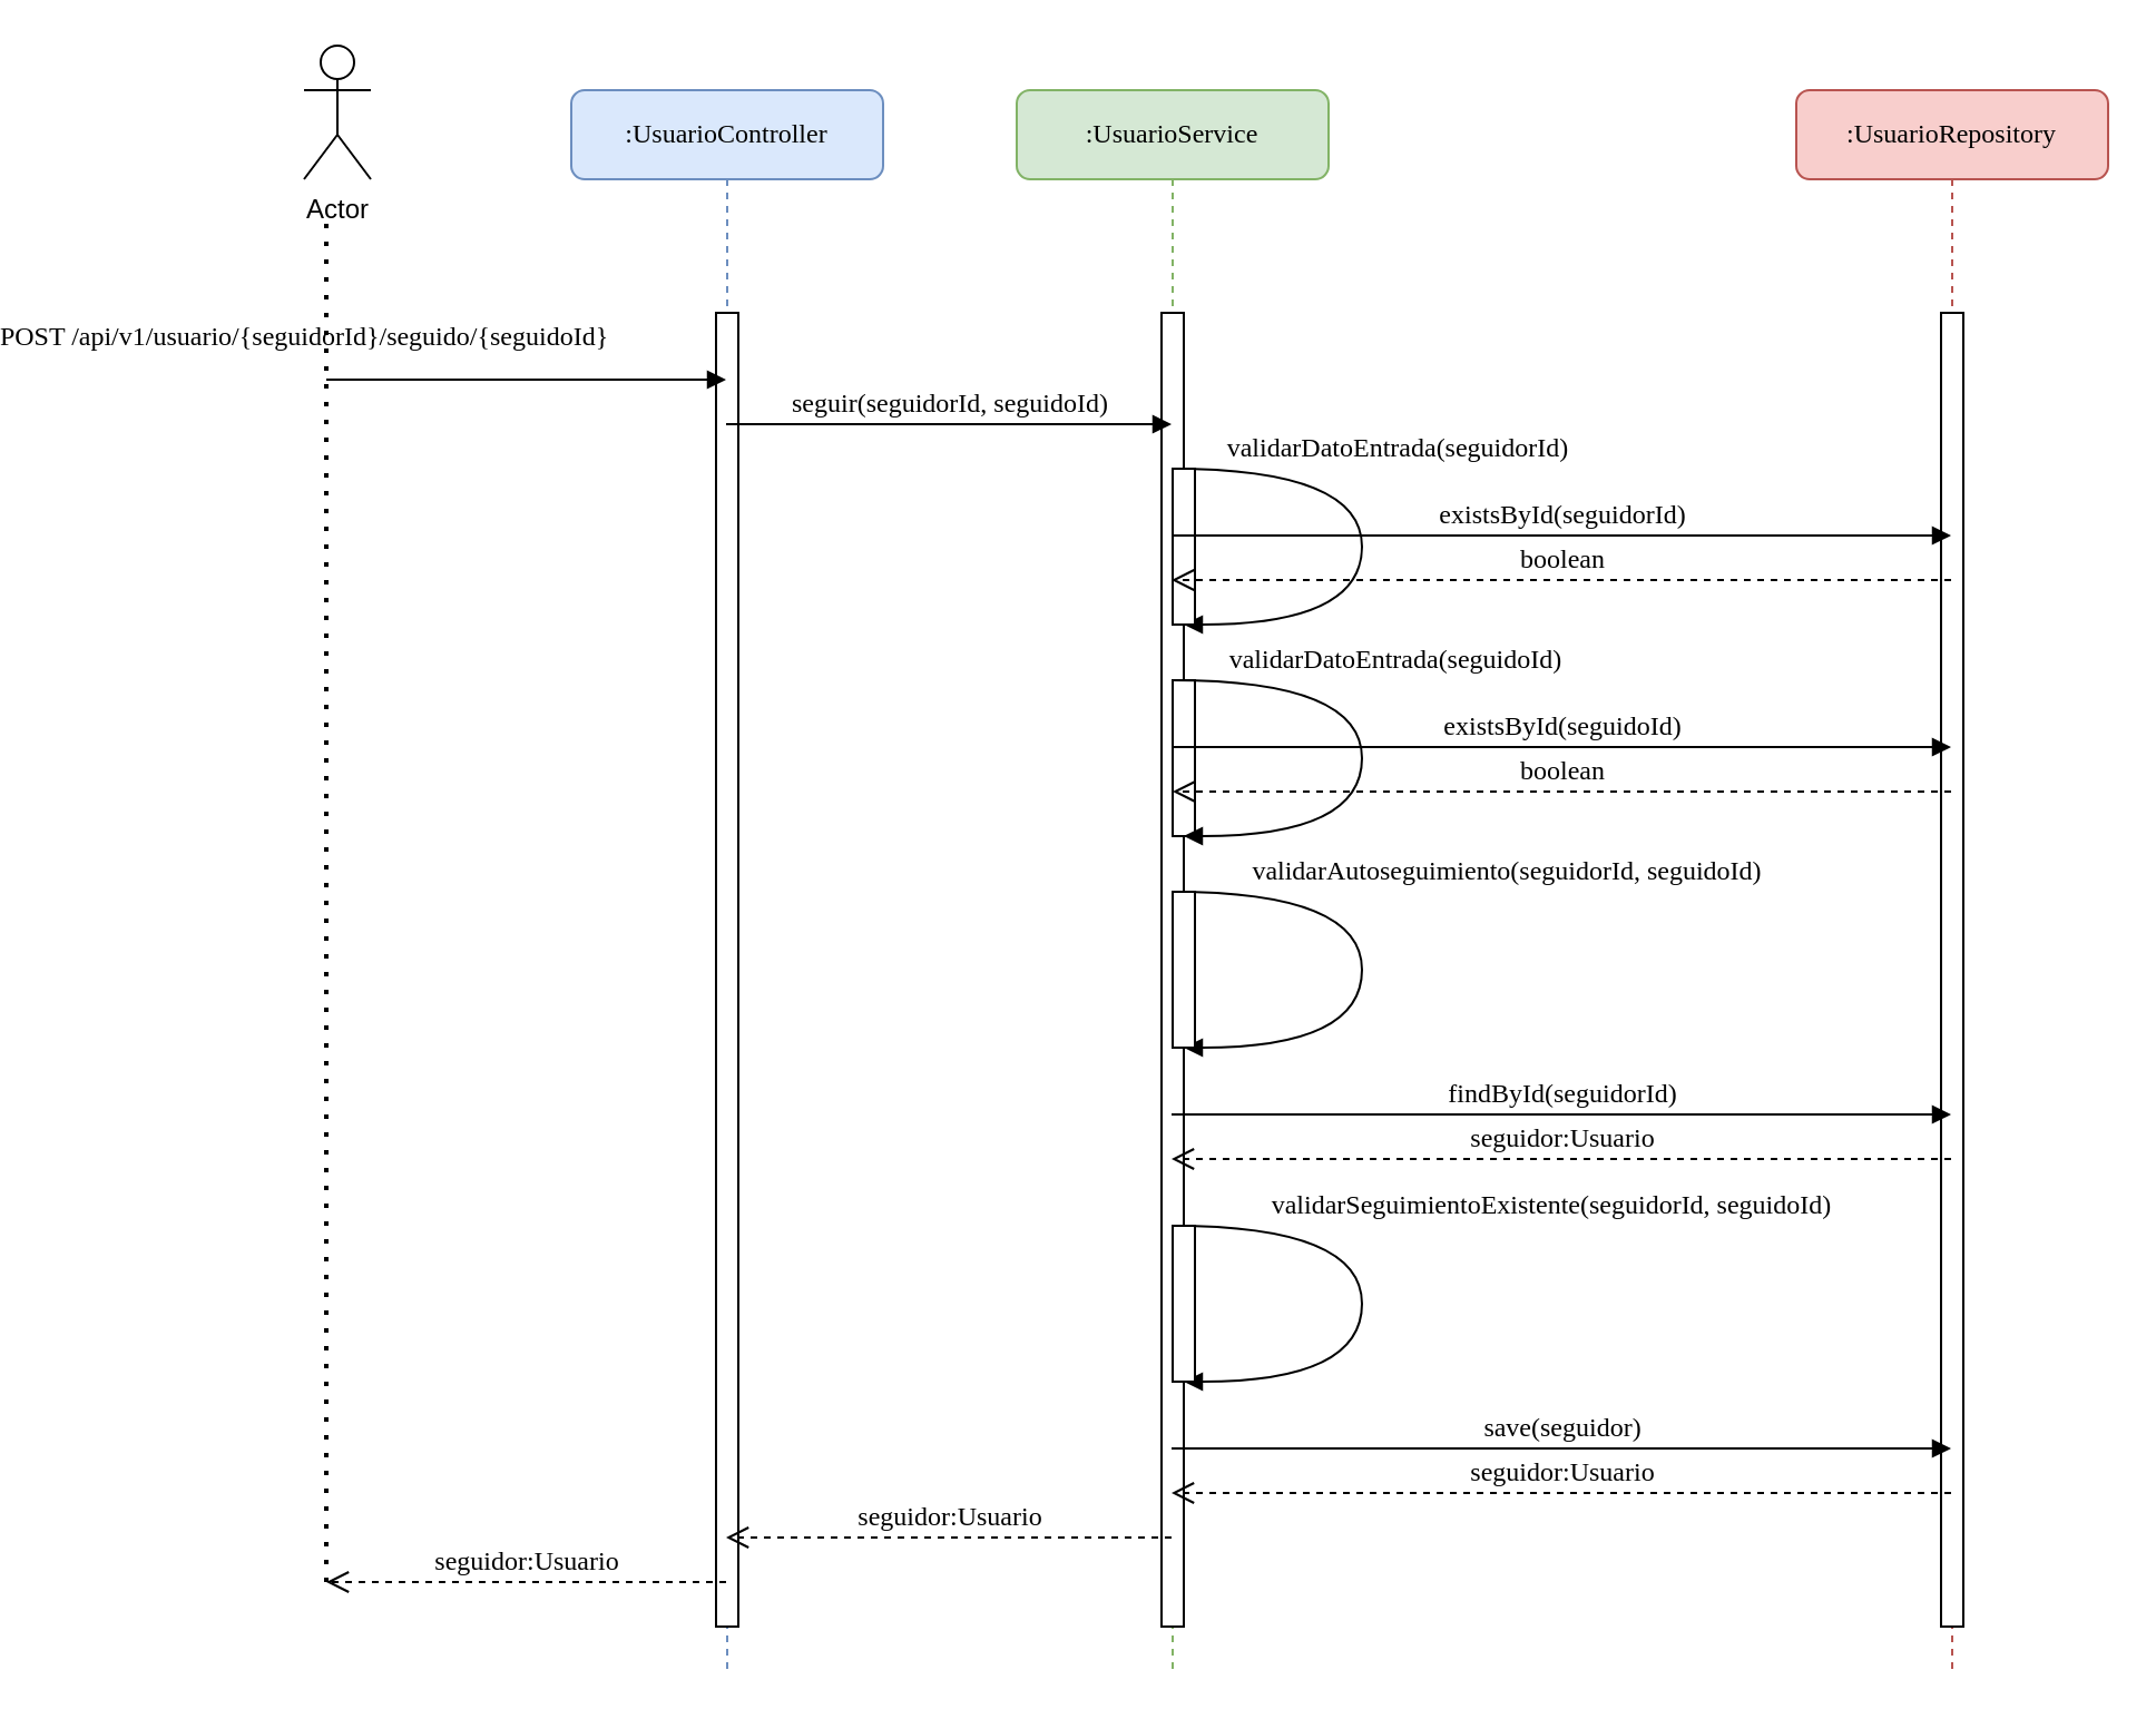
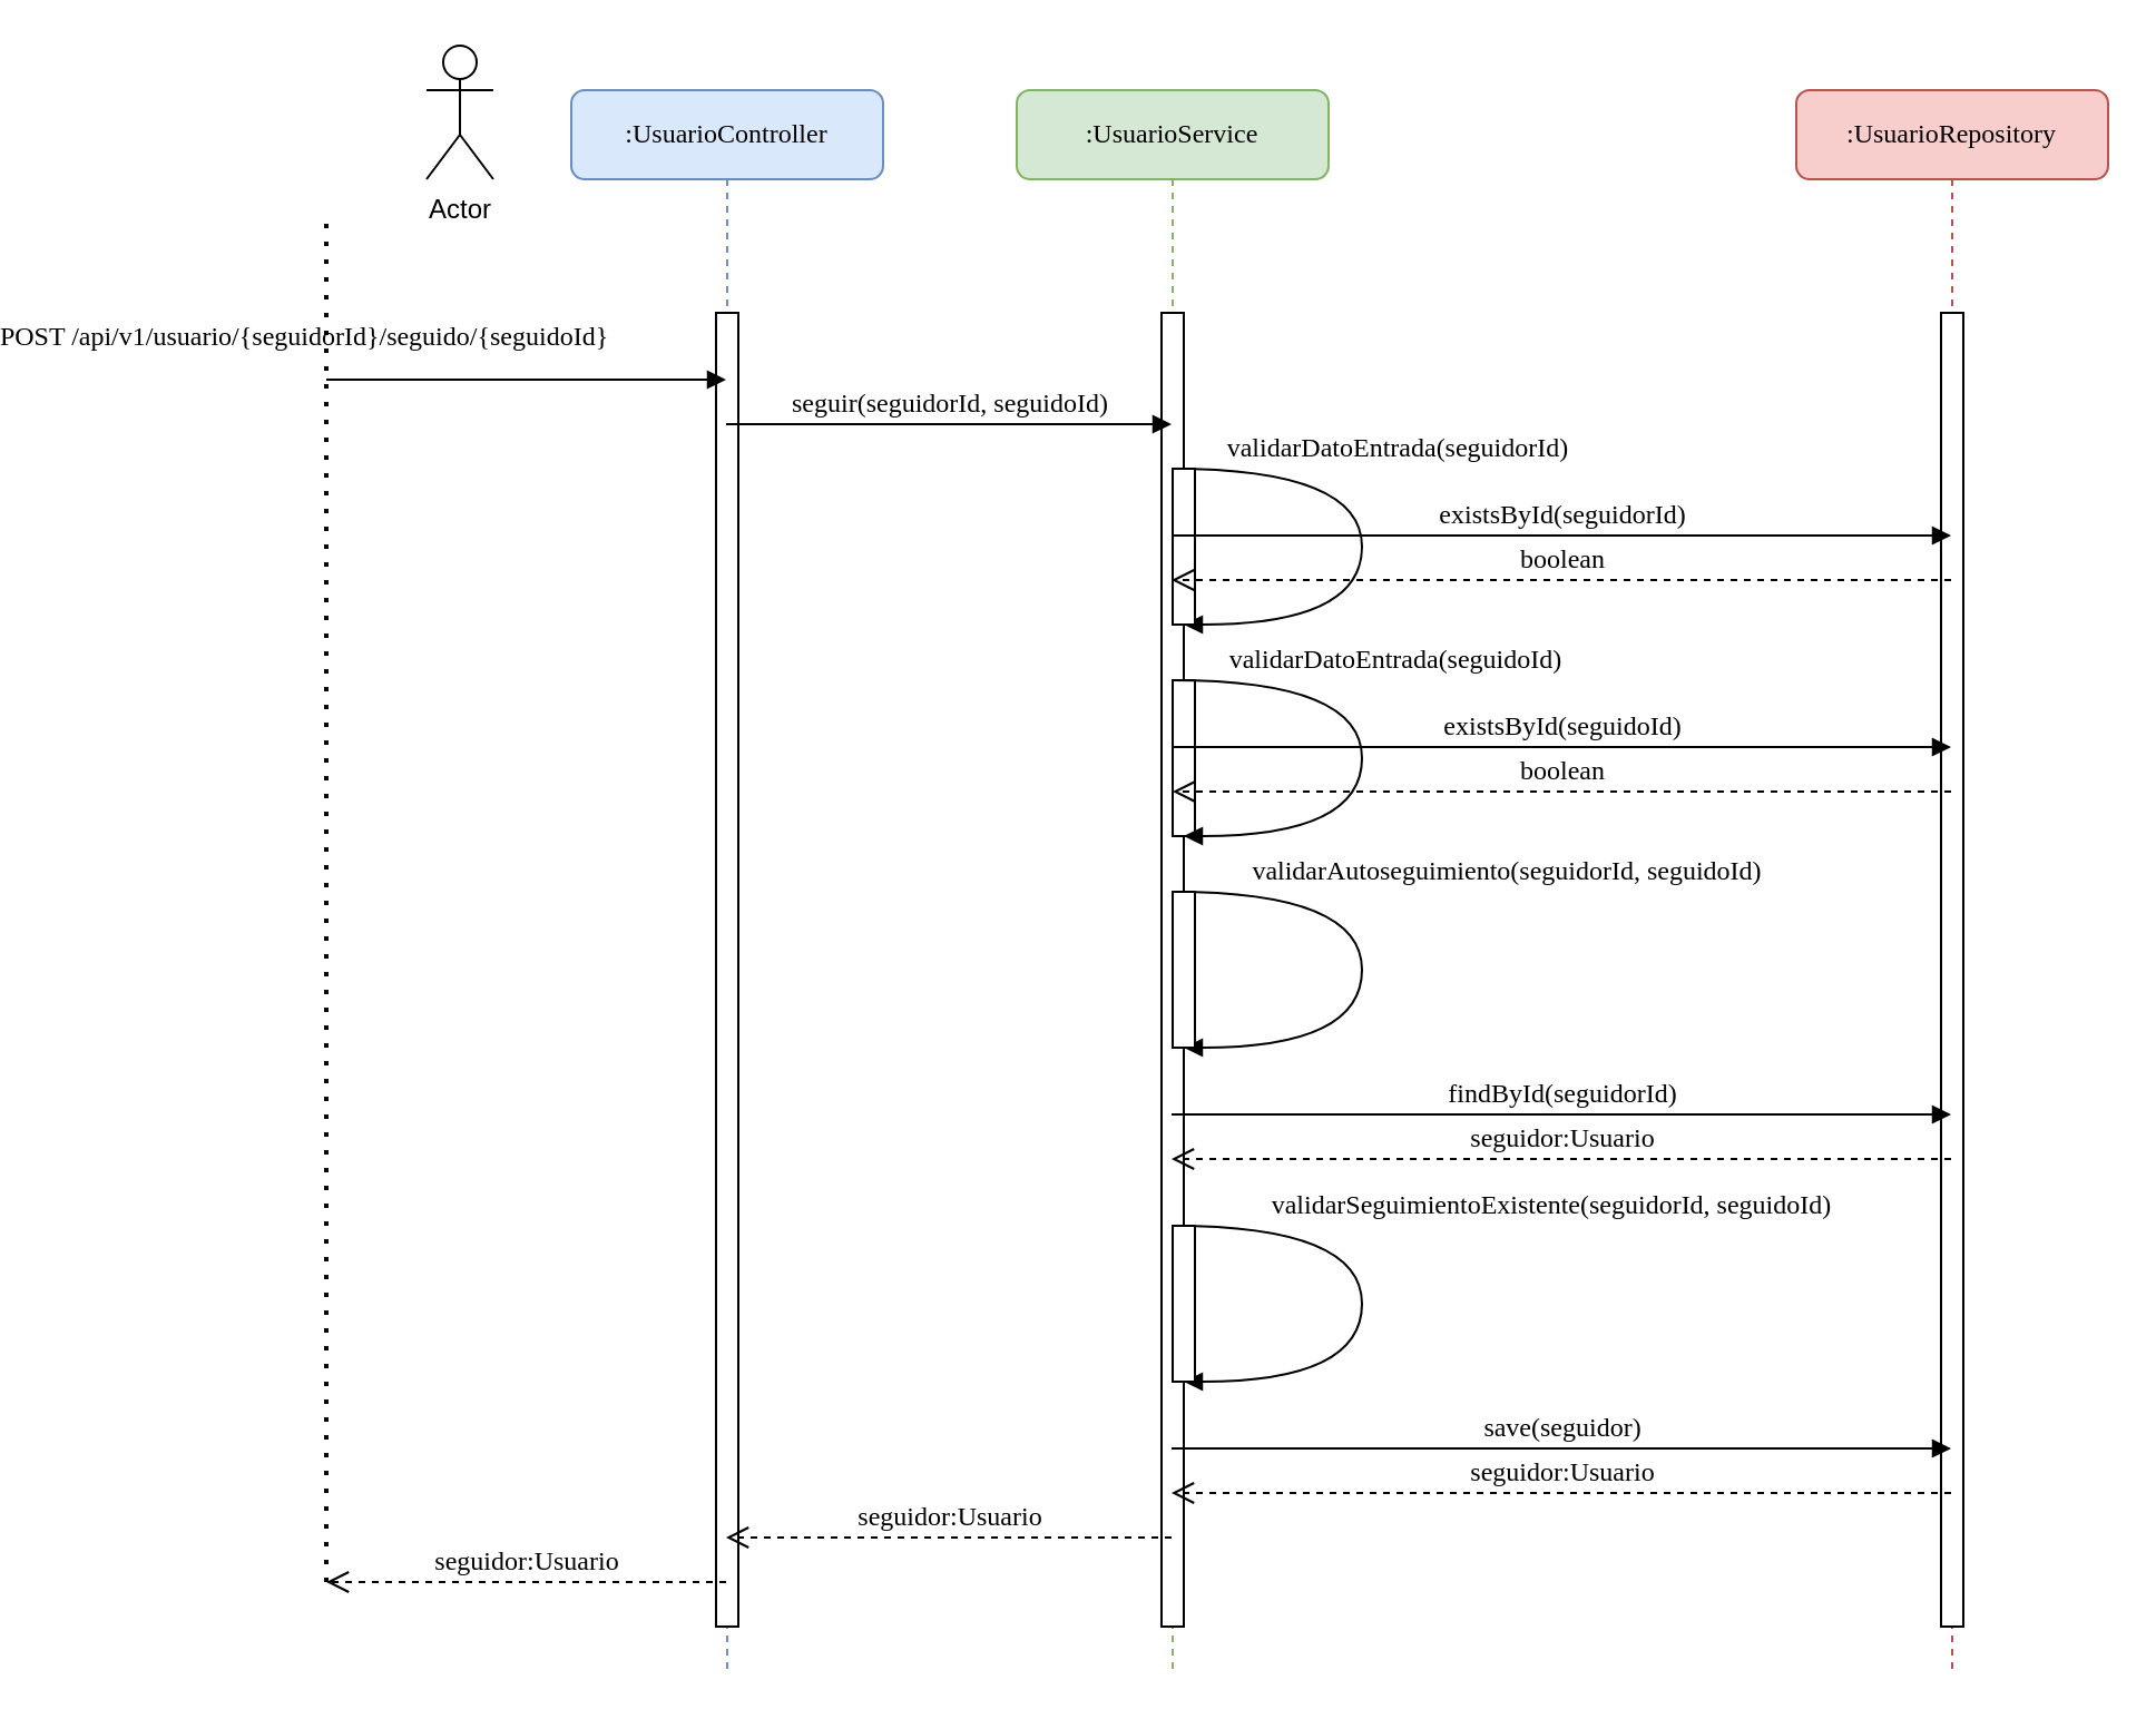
- <mxCell id="2" value="Actor" style="shape=umlActor;verticalLabelPosition=bottom;verticalAlign=top;html=1;outlineConnect=0;" vertex="1" parent="1"><mxGeometry x="20" y="20" width="30" height="60" as="geometry" /></mxCell>
+ <mxCell id="2" value="Actor" style="shape=umlActor;verticalLabelPosition=bottom;verticalAlign=top;html=1;outlineConnect=0;" vertex="1" parent="1"><mxGeometry x="75" y="20" width="30" height="60" as="geometry" /></mxCell>
